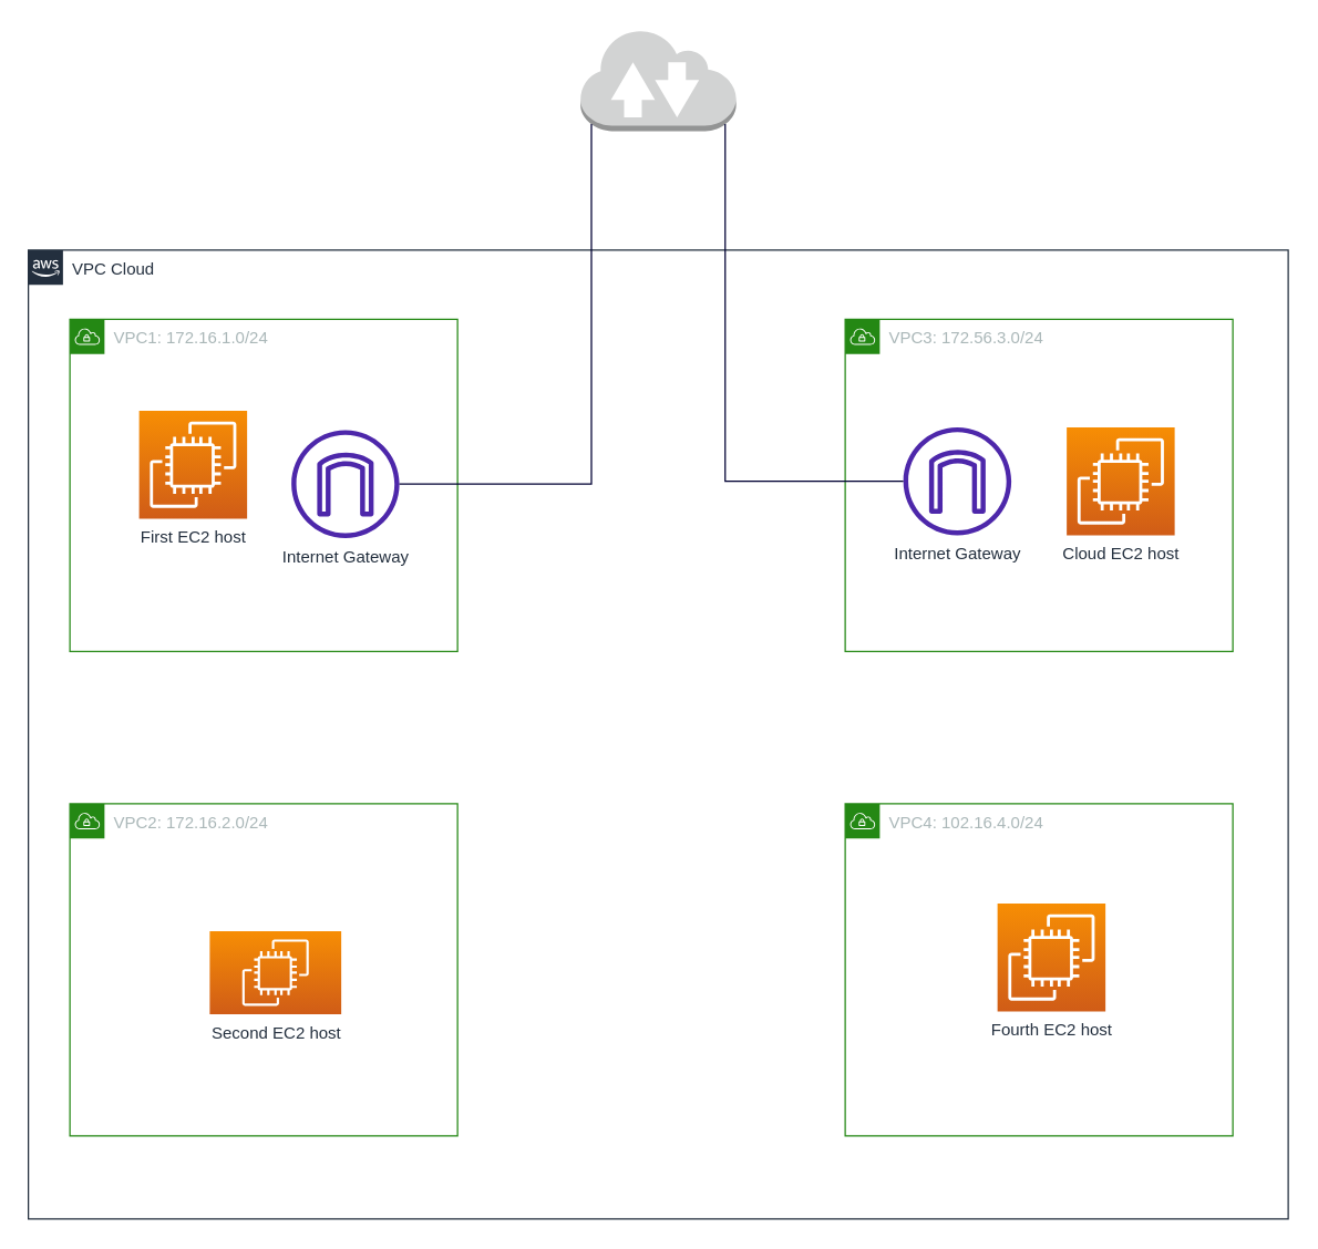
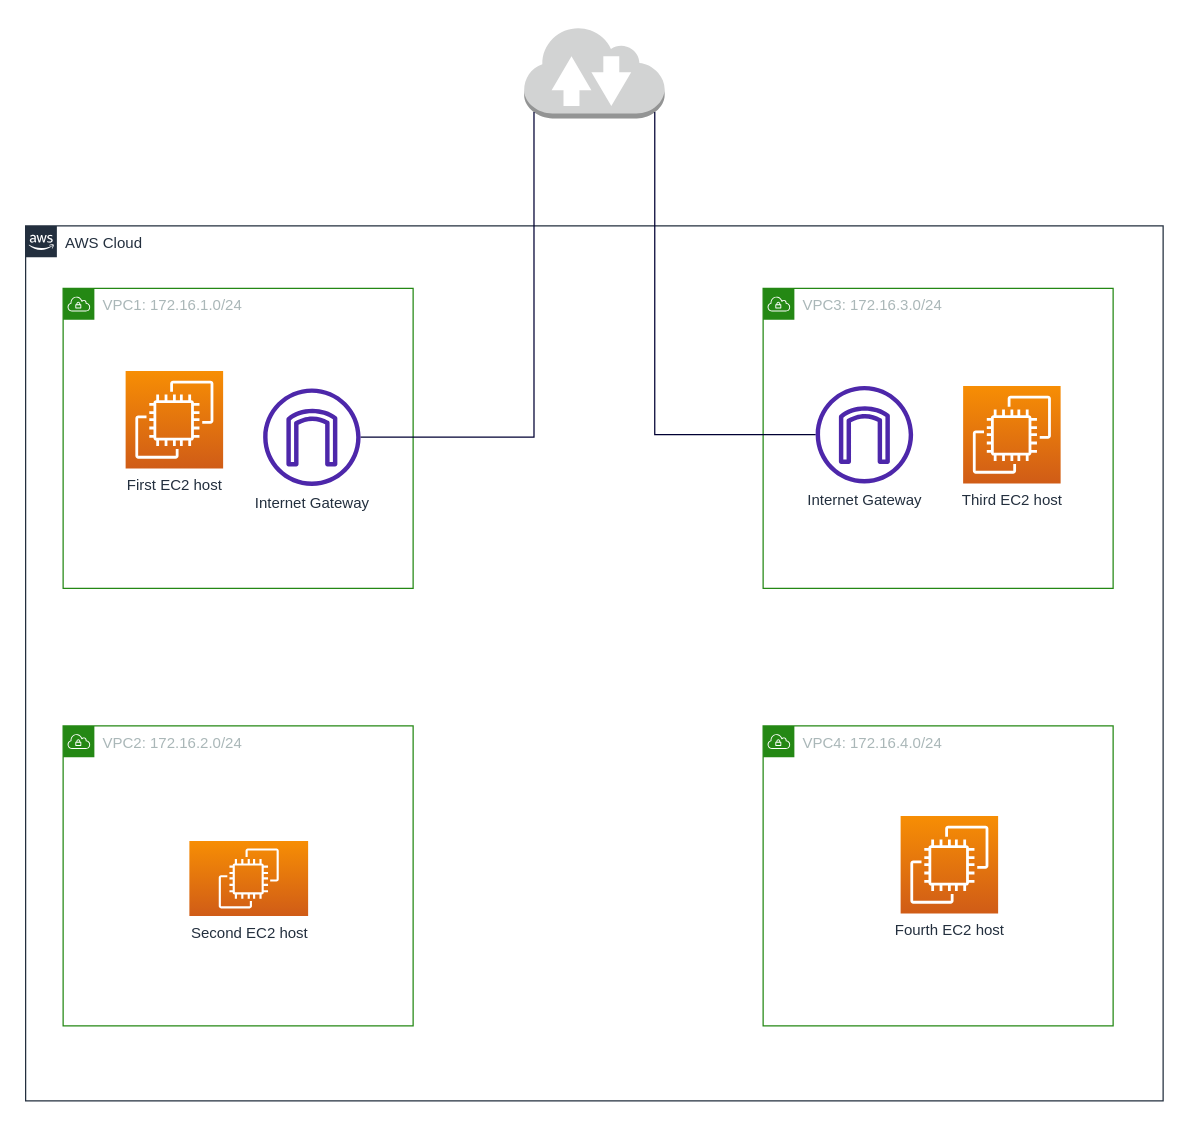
- <mxCell id="2" value="VPC Cloud" style="points=[[0,0],[0.25,0],[0.5,0],[0.75,0],[1,0],[1,0.25],[1,0.5],[1,0.75],[1,1],[0.75,1],[0.5,1],[0.25,1],[0,1],[0,0.75],[0,0.5],[0,0.25]];outlineConnect=0;gradientColor=none;html=1;whiteSpace=wrap;fontSize=12;fontStyle=0;container=1;pointerEvents=0;collapsible=0;recursiveResize=0;shape=mxgraph.aws4.group;grIcon=mxgraph.aws4.group_aws_cloud_alt;strokeColor=#232F3E;fillColor=none;verticalAlign=top;align=left;spacingLeft=30;fontColor=#232F3E;dashed=0;" parent="1" vertex="1"><mxGeometry x="20" y="180" width="910" height="700" as="geometry" /></mxCell>
+ <mxCell id="2" value="AWS Cloud" style="points=[[0,0],[0.25,0],[0.5,0],[0.75,0],[1,0],[1,0.25],[1,0.5],[1,0.75],[1,1],[0.75,1],[0.5,1],[0.25,1],[0,1],[0,0.75],[0,0.5],[0,0.25]];outlineConnect=0;gradientColor=none;html=1;whiteSpace=wrap;fontSize=12;fontStyle=0;container=1;pointerEvents=0;collapsible=0;recursiveResize=0;shape=mxgraph.aws4.group;grIcon=mxgraph.aws4.group_aws_cloud_alt;strokeColor=#232F3E;fillColor=none;verticalAlign=top;align=left;spacingLeft=30;fontColor=#232F3E;dashed=0;" parent="1" vertex="1"><mxGeometry x="20" y="180" width="910" height="700" as="geometry" /></mxCell>
- <mxCell id="6" value="VPC3: 172.56.3.0/24" style="points=[[0,0],[0.25,0],[0.5,0],[0.75,0],[1,0],[1,0.25],[1,0.5],[1,0.75],[1,1],[0.75,1],[0.5,1],[0.25,1],[0,1],[0,0.75],[0,0.5],[0,0.25]];outlineConnect=0;gradientColor=none;html=1;whiteSpace=wrap;fontSize=12;fontStyle=0;container=1;pointerEvents=0;collapsible=0;recursiveResize=0;shape=mxgraph.aws4.group;grIcon=mxgraph.aws4.group_vpc;strokeColor=#248814;fillColor=none;verticalAlign=top;align=left;spacingLeft=30;fontColor=#AAB7B8;dashed=0;" parent="2" vertex="1"><mxGeometry x="590" y="50" width="280" height="240" as="geometry" /></mxCell>
+ <mxCell id="6" value="VPC3: 172.16.3.0/24" style="points=[[0,0],[0.25,0],[0.5,0],[0.75,0],[1,0],[1,0.25],[1,0.5],[1,0.75],[1,1],[0.75,1],[0.5,1],[0.25,1],[0,1],[0,0.75],[0,0.5],[0,0.25]];outlineConnect=0;gradientColor=none;html=1;whiteSpace=wrap;fontSize=12;fontStyle=0;container=1;pointerEvents=0;collapsible=0;recursiveResize=0;shape=mxgraph.aws4.group;grIcon=mxgraph.aws4.group_vpc;strokeColor=#248814;fillColor=none;verticalAlign=top;align=left;spacingLeft=30;fontColor=#AAB7B8;dashed=0;" parent="2" vertex="1"><mxGeometry x="590" y="50" width="280" height="240" as="geometry" /></mxCell>
- <mxCell id="8" value="Cloud EC2 host" style="sketch=0;points=[[0,0,0],[0.25,0,0],[0.5,0,0],[0.75,0,0],[1,0,0],[0,1,0],[0.25,1,0],[0.5,1,0],[0.75,1,0],[1,1,0],[0,0.25,0],[0,0.5,0],[0,0.75,0],[1,0.25,0],[1,0.5,0],[1,0.75,0]];outlineConnect=0;fontColor=#232F3E;gradientColor=#F78E04;gradientDirection=north;fillColor=#D05C17;strokeColor=#ffffff;dashed=0;verticalLabelPosition=bottom;verticalAlign=top;align=center;html=1;fontSize=12;fontStyle=0;aspect=fixed;shape=mxgraph.aws4.resourceIcon;resIcon=mxgraph.aws4.ec2;" parent="6" vertex="1"><mxGeometry x="160" y="78" width="78" height="78" as="geometry" /></mxCell>
+ <mxCell id="8" value="Third EC2 host" style="sketch=0;points=[[0,0,0],[0.25,0,0],[0.5,0,0],[0.75,0,0],[1,0,0],[0,1,0],[0.25,1,0],[0.5,1,0],[0.75,1,0],[1,1,0],[0,0.25,0],[0,0.5,0],[0,0.75,0],[1,0.25,0],[1,0.5,0],[1,0.75,0]];outlineConnect=0;fontColor=#232F3E;gradientColor=#F78E04;gradientDirection=north;fillColor=#D05C17;strokeColor=#ffffff;dashed=0;verticalLabelPosition=bottom;verticalAlign=top;align=center;html=1;fontSize=12;fontStyle=0;aspect=fixed;shape=mxgraph.aws4.resourceIcon;resIcon=mxgraph.aws4.ec2;" parent="6" vertex="1"><mxGeometry x="160" y="78" width="78" height="78" as="geometry" /></mxCell>
- <mxCell id="11" value="VPC4: 102.16.4.0/24" style="points=[[0,0],[0.25,0],[0.5,0],[0.75,0],[1,0],[1,0.25],[1,0.5],[1,0.75],[1,1],[0.75,1],[0.5,1],[0.25,1],[0,1],[0,0.75],[0,0.5],[0,0.25]];outlineConnect=0;gradientColor=none;html=1;whiteSpace=wrap;fontSize=12;fontStyle=0;container=1;pointerEvents=0;collapsible=0;recursiveResize=0;shape=mxgraph.aws4.group;grIcon=mxgraph.aws4.group_vpc;strokeColor=#248814;fillColor=none;verticalAlign=top;align=left;spacingLeft=30;fontColor=#AAB7B8;dashed=0;" parent="2" vertex="1"><mxGeometry x="590" y="400" width="280" height="240" as="geometry" /></mxCell>
+ <mxCell id="11" value="VPC4: 172.16.4.0/24" style="points=[[0,0],[0.25,0],[0.5,0],[0.75,0],[1,0],[1,0.25],[1,0.5],[1,0.75],[1,1],[0.75,1],[0.5,1],[0.25,1],[0,1],[0,0.75],[0,0.5],[0,0.25]];outlineConnect=0;gradientColor=none;html=1;whiteSpace=wrap;fontSize=12;fontStyle=0;container=1;pointerEvents=0;collapsible=0;recursiveResize=0;shape=mxgraph.aws4.group;grIcon=mxgraph.aws4.group_vpc;strokeColor=#248814;fillColor=none;verticalAlign=top;align=left;spacingLeft=30;fontColor=#AAB7B8;dashed=0;" parent="2" vertex="1"><mxGeometry x="590" y="400" width="280" height="240" as="geometry" /></mxCell>
